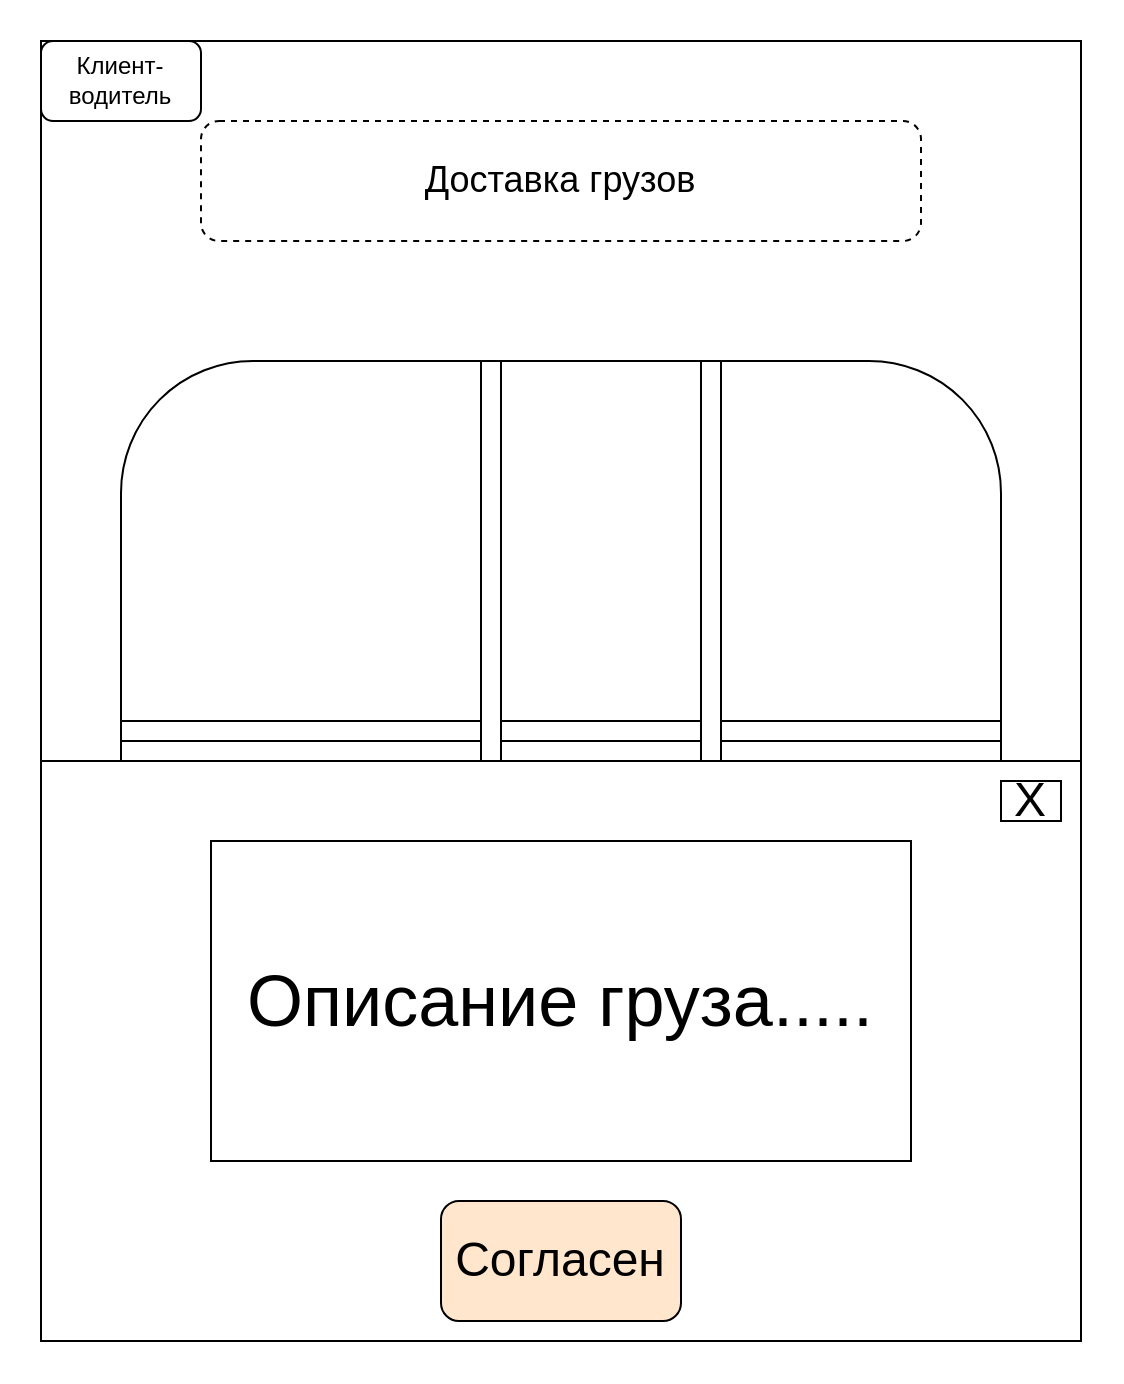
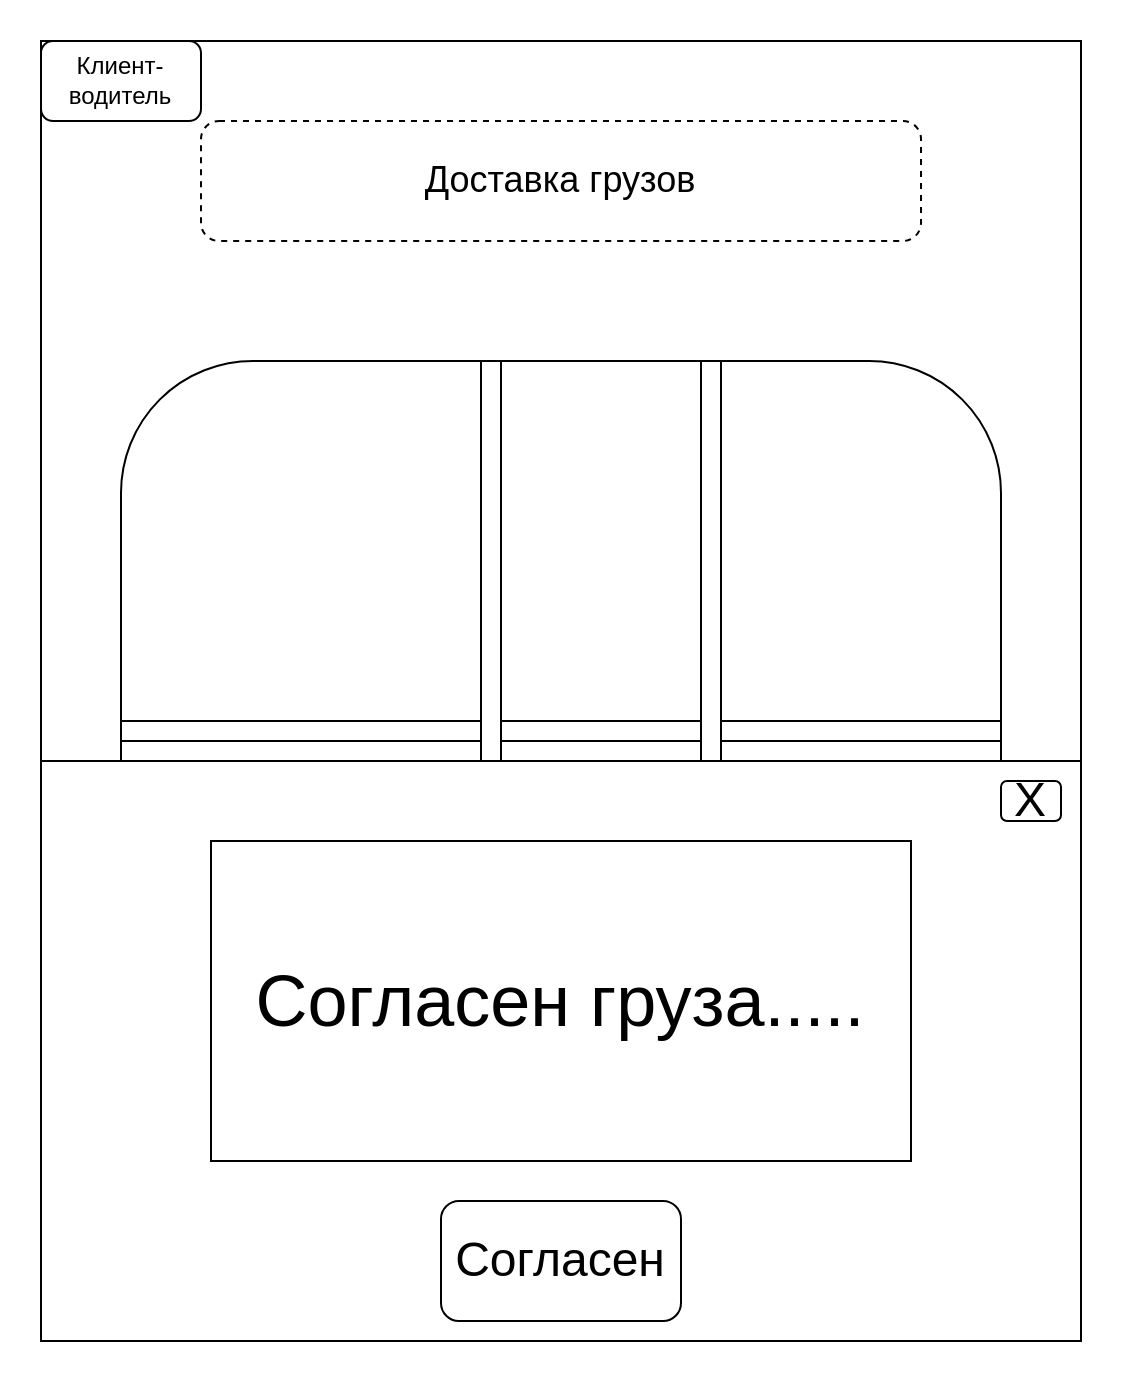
- <mxCell id="11" value="&lt;font style=&quot;font-size: 24px&quot;&gt;X&lt;/font&gt;" style="whiteSpace=wrap;html=1;strokeColor=#000000;fillColor=#FFFFFF;rounded=0;" vertex="1" parent="1"><mxGeometry x="500" y="390" width="30" height="20" as="geometry" /></mxCell>
+ <mxCell id="11" value="&lt;font style=&quot;font-size: 24px&quot;&gt;X&lt;/font&gt;" style="rounded=1;whiteSpace=wrap;html=1;strokeColor=#000000;fillColor=#FFFFFF;" vertex="1" parent="1"><mxGeometry x="500" y="390" width="30" height="20" as="geometry" /></mxCell>
- <mxCell id="12" value="&lt;font style=&quot;font-size: 36px&quot;&gt;Описание груза.....&lt;/font&gt;" style="rounded=0;whiteSpace=wrap;html=1;strokeColor=#000000;fillColor=#FFFFFF;" vertex="1" parent="1"><mxGeometry x="105" y="420" width="350" height="160" as="geometry" /></mxCell>
+ <mxCell id="12" value="&lt;font style=&quot;font-size: 36px&quot;&gt;Согласен груза.....&lt;/font&gt;" style="rounded=0;whiteSpace=wrap;html=1;strokeColor=#000000;fillColor=#FFFFFF;" vertex="1" parent="1"><mxGeometry x="105" y="420" width="350" height="160" as="geometry" /></mxCell>
- <mxCell id="9" value="&lt;font style=&quot;font-size: 24px&quot;&gt;Согласен&lt;/font&gt;" style="rounded=1;whiteSpace=wrap;html=1;fillColor=#ffe6cc;" vertex="1" parent="1"><mxGeometry x="220" y="600" width="120" height="60" as="geometry" /></mxCell>
+ <mxCell id="9" value="&lt;font style=&quot;font-size: 24px&quot;&gt;Согласен&lt;/font&gt;" style="rounded=1;whiteSpace=wrap;html=1;" vertex="1" parent="1"><mxGeometry x="220" y="600" width="120" height="60" as="geometry" /></mxCell>
